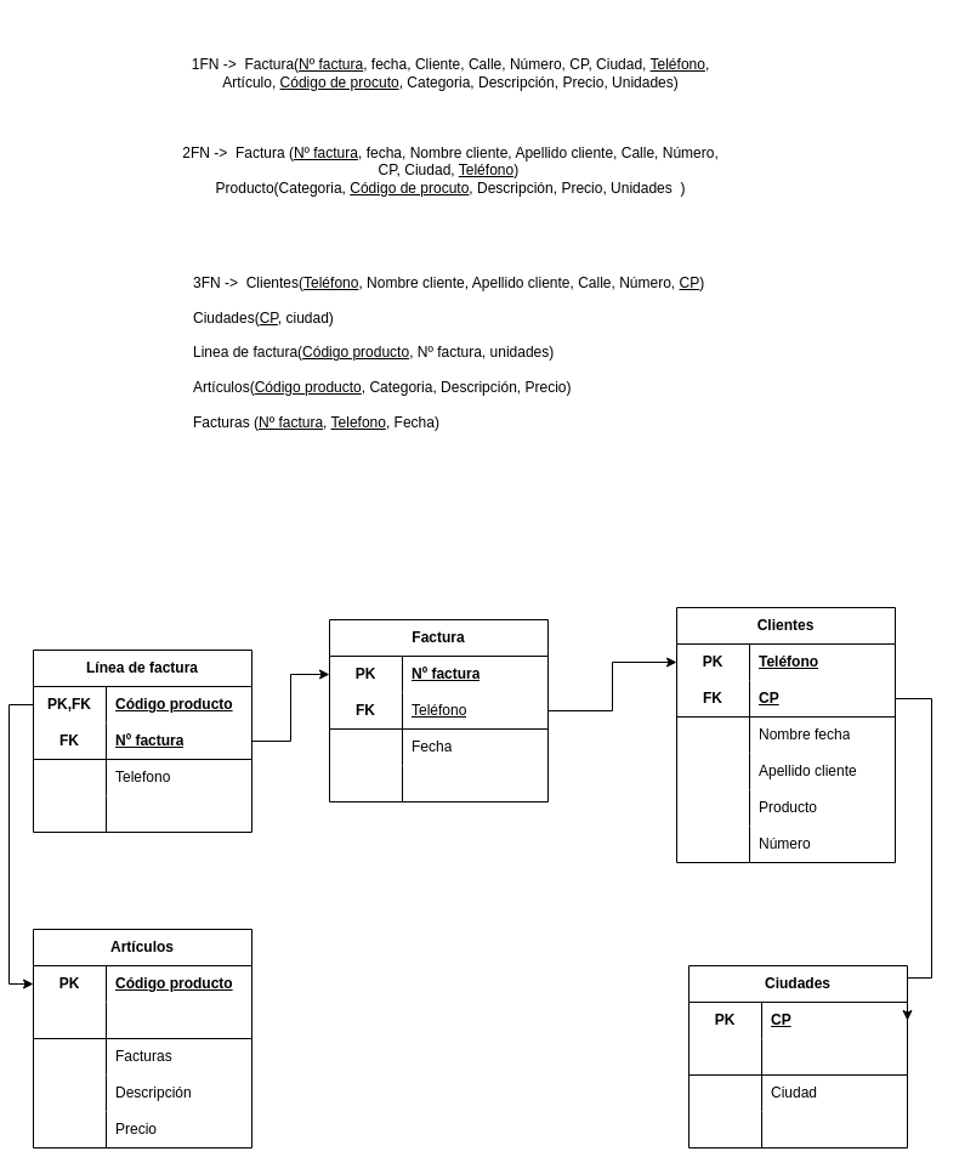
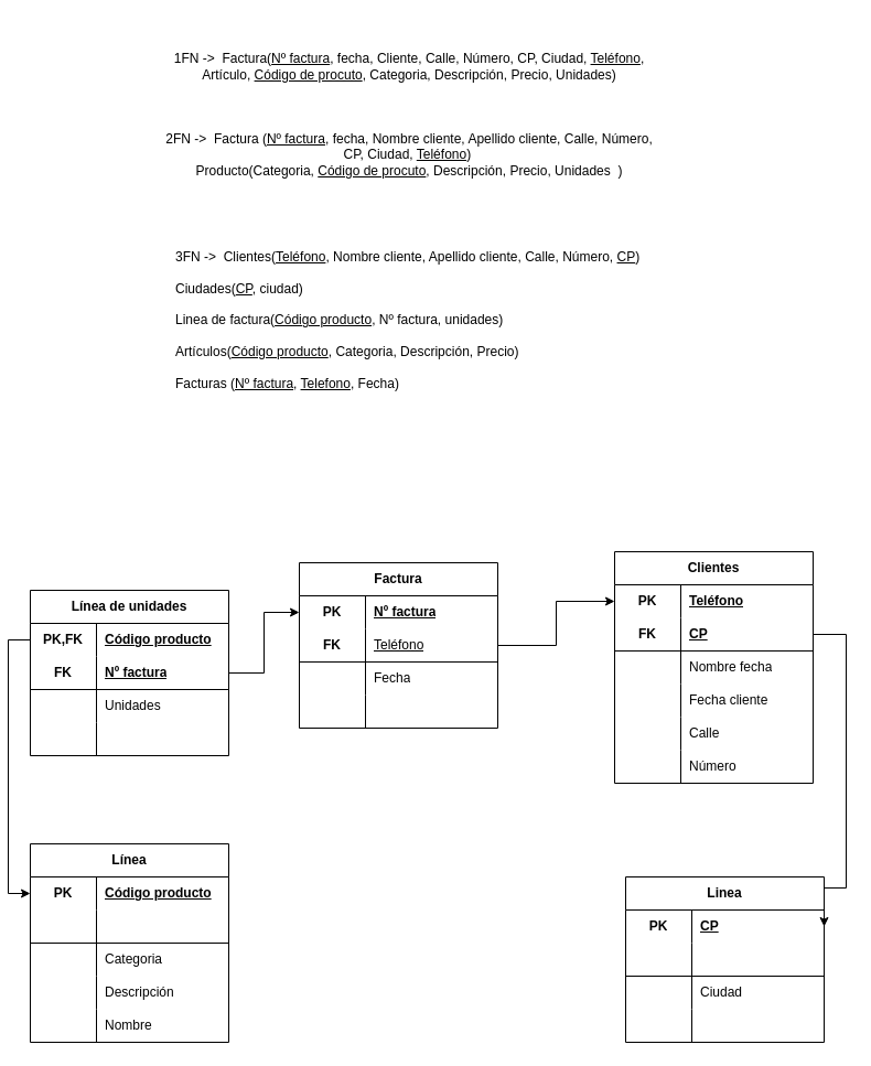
- <mxCell id="31" value="Línea de factura" style="shape=table;startSize=30;container=1;collapsible=1;childLayout=tableLayout;fixedRows=1;rowLines=0;fontStyle=1;align=center;resizeLast=1;html=1;whiteSpace=wrap;" parent="1" vertex="1"><mxGeometry x="20.01" y="535" width="180" height="150" as="geometry" /></mxCell>
+ <mxCell id="31" value="Línea de unidades" style="shape=table;startSize=30;container=1;collapsible=1;childLayout=tableLayout;fixedRows=1;rowLines=0;fontStyle=1;align=center;resizeLast=1;html=1;whiteSpace=wrap;" parent="1" vertex="1"><mxGeometry x="20.01" y="535" width="180" height="150" as="geometry" /></mxCell>
- <mxCell id="73" value="Apellido cliente" style="shape=partialRectangle;connectable=0;fillColor=none;top=0;left=0;bottom=0;right=0;align=left;spacingLeft=6;overflow=hidden;html=1;whiteSpace=wrap;" parent="71" vertex="1"><mxGeometry x="60" width="120" height="30" as="geometry"><mxRectangle width="120" height="30" as="alternateBounds" /></mxGeometry></mxCell>
+ <mxCell id="73" value="Fecha cliente" style="shape=partialRectangle;connectable=0;fillColor=none;top=0;left=0;bottom=0;right=0;align=left;spacingLeft=6;overflow=hidden;html=1;whiteSpace=wrap;" parent="71" vertex="1"><mxGeometry x="60" width="120" height="30" as="geometry"><mxRectangle width="120" height="30" as="alternateBounds" /></mxGeometry></mxCell>
- <mxCell id="40" value="&lt;span style=&quot;text-align: center;&quot;&gt;Telefono&lt;/span&gt;" style="shape=partialRectangle;connectable=0;fillColor=none;top=0;left=0;bottom=0;right=0;align=left;spacingLeft=6;overflow=hidden;html=1;whiteSpace=wrap;" parent="38" vertex="1"><mxGeometry x="60" width="120" height="30" as="geometry"><mxRectangle width="120" height="30" as="alternateBounds" /></mxGeometry></mxCell>
+ <mxCell id="40" value="&lt;span style=&quot;text-align: center;&quot;&gt;Unidades&lt;/span&gt;" style="shape=partialRectangle;connectable=0;fillColor=none;top=0;left=0;bottom=0;right=0;align=left;spacingLeft=6;overflow=hidden;html=1;whiteSpace=wrap;" parent="38" vertex="1"><mxGeometry x="60" width="120" height="30" as="geometry"><mxRectangle width="120" height="30" as="alternateBounds" /></mxGeometry></mxCell>
- <mxCell id="76" value="Producto" style="shape=partialRectangle;connectable=0;fillColor=none;top=0;left=0;bottom=0;right=0;align=left;spacingLeft=6;overflow=hidden;html=1;whiteSpace=wrap;" parent="74" vertex="1"><mxGeometry x="60" width="120" height="30" as="geometry"><mxRectangle width="120" height="30" as="alternateBounds" /></mxGeometry></mxCell>
+ <mxCell id="76" value="Calle" style="shape=partialRectangle;connectable=0;fillColor=none;top=0;left=0;bottom=0;right=0;align=left;spacingLeft=6;overflow=hidden;html=1;whiteSpace=wrap;" parent="74" vertex="1"><mxGeometry x="60" width="120" height="30" as="geometry"><mxRectangle width="120" height="30" as="alternateBounds" /></mxGeometry></mxCell>
- <mxCell id="44" value="Artículos" style="shape=table;startSize=30;container=1;collapsible=1;childLayout=tableLayout;fixedRows=1;rowLines=0;fontStyle=1;align=center;resizeLast=1;html=1;whiteSpace=wrap;" parent="1" vertex="1"><mxGeometry x="20.01" y="765" width="180" height="180" as="geometry" /></mxCell>
+ <mxCell id="44" value="Línea" style="shape=table;startSize=30;container=1;collapsible=1;childLayout=tableLayout;fixedRows=1;rowLines=0;fontStyle=1;align=center;resizeLast=1;html=1;whiteSpace=wrap;" parent="1" vertex="1"><mxGeometry x="20.01" y="765" width="180" height="180" as="geometry" /></mxCell>
- <mxCell id="18" value="Ciudades" style="shape=table;startSize=30;container=1;collapsible=1;childLayout=tableLayout;fixedRows=1;rowLines=0;fontStyle=1;align=center;resizeLast=1;html=1;whiteSpace=wrap;" parent="1" vertex="1"><mxGeometry x="560.01" y="795" width="180" height="150" as="geometry" /></mxCell>
+ <mxCell id="18" value="Linea" style="shape=table;startSize=30;container=1;collapsible=1;childLayout=tableLayout;fixedRows=1;rowLines=0;fontStyle=1;align=center;resizeLast=1;html=1;whiteSpace=wrap;" parent="1" vertex="1"><mxGeometry x="560.01" y="795" width="180" height="150" as="geometry" /></mxCell>
- <mxCell id="53" value="&lt;span style=&quot;text-align: center;&quot;&gt;Facturas&lt;/span&gt;" style="shape=partialRectangle;connectable=0;fillColor=none;top=0;left=0;bottom=0;right=0;align=left;spacingLeft=6;overflow=hidden;html=1;whiteSpace=wrap;" parent="51" vertex="1"><mxGeometry x="60" width="120" height="30" as="geometry"><mxRectangle width="120" height="30" as="alternateBounds" /></mxGeometry></mxCell>
+ <mxCell id="53" value="&lt;span style=&quot;text-align: center;&quot;&gt;Categoria&lt;/span&gt;" style="shape=partialRectangle;connectable=0;fillColor=none;top=0;left=0;bottom=0;right=0;align=left;spacingLeft=6;overflow=hidden;html=1;whiteSpace=wrap;" parent="51" vertex="1"><mxGeometry x="60" width="120" height="30" as="geometry"><mxRectangle width="120" height="30" as="alternateBounds" /></mxGeometry></mxCell>
- <mxCell id="59" value="Precio" style="shape=partialRectangle;connectable=0;fillColor=none;top=0;left=0;bottom=0;right=0;align=left;spacingLeft=6;overflow=hidden;html=1;whiteSpace=wrap;" parent="57" vertex="1"><mxGeometry x="60" width="120" height="30" as="geometry"><mxRectangle width="120" height="30" as="alternateBounds" /></mxGeometry></mxCell>
+ <mxCell id="59" value="Nombre" style="shape=partialRectangle;connectable=0;fillColor=none;top=0;left=0;bottom=0;right=0;align=left;spacingLeft=6;overflow=hidden;html=1;whiteSpace=wrap;" parent="57" vertex="1"><mxGeometry x="60" width="120" height="30" as="geometry"><mxRectangle width="120" height="30" as="alternateBounds" /></mxGeometry></mxCell>
